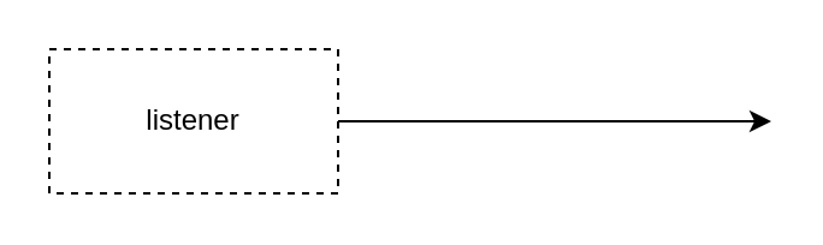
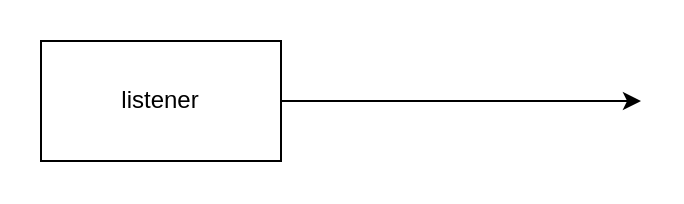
- <mxCell id="3" value="listener" style="whiteSpace=wrap;html=1;dashed=1;" vertex="1" parent="1"><mxGeometry x="20" y="20" width="120" height="60" as="geometry" /></mxCell>
+ <mxCell id="3" value="listener" style="whiteSpace=wrap;html=1;" vertex="1" parent="1"><mxGeometry x="20" y="20" width="120" height="60" as="geometry" /></mxCell>
